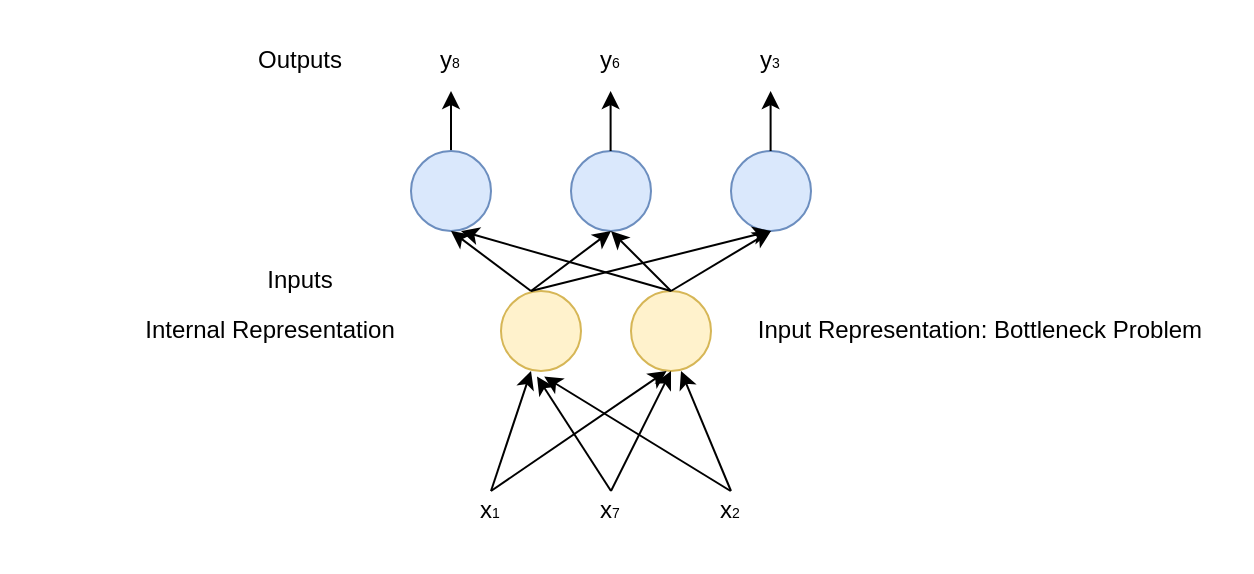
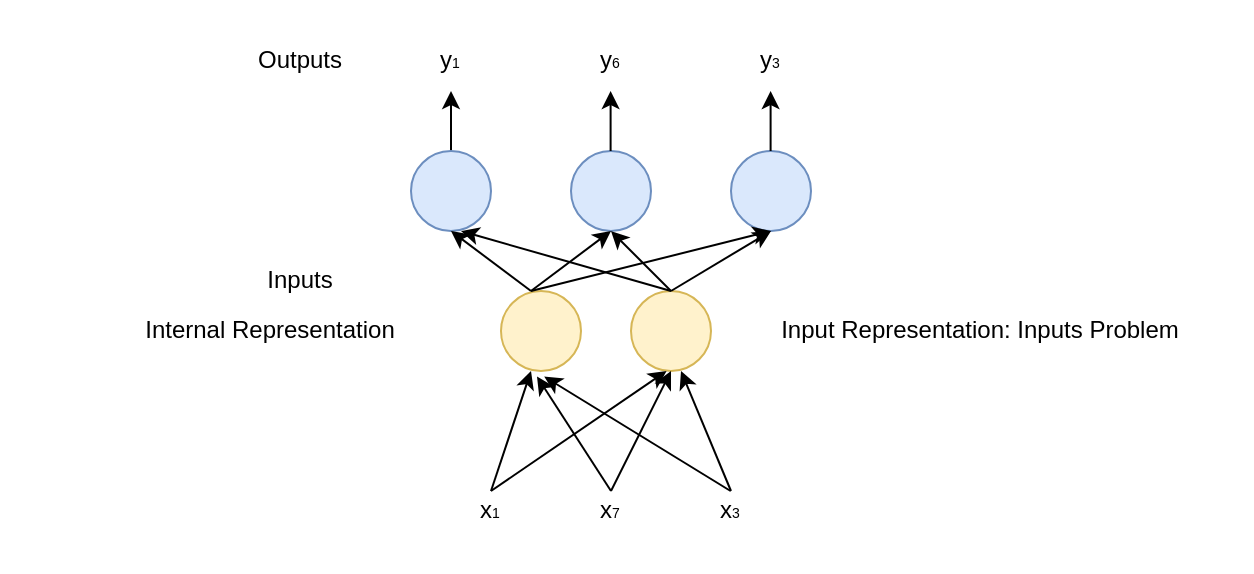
- <mxCell id="29" value="y&lt;font style=&quot;font-size: 7px&quot;&gt;8&lt;/font&gt;" style="text;html=1;strokeColor=none;fillColor=none;align=center;verticalAlign=middle;whiteSpace=wrap;rounded=0;" parent="1" vertex="1"><mxGeometry x="205" y="20" width="40" height="20" as="geometry" /></mxCell>
+ <mxCell id="29" value="y&lt;font style=&quot;font-size: 7px&quot;&gt;1&lt;/font&gt;" style="text;html=1;strokeColor=none;fillColor=none;align=center;verticalAlign=middle;whiteSpace=wrap;rounded=0;" parent="1" vertex="1"><mxGeometry x="205" y="20" width="40" height="20" as="geometry" /></mxCell>
- <mxCell id="26" value="Input Representation: Bottleneck Problem" style="text;html=1;strokeColor=none;fillColor=none;align=center;verticalAlign=middle;whiteSpace=wrap;rounded=0;" parent="1" vertex="1"><mxGeometry x="375" y="160" width="230" height="10" as="geometry" /></mxCell>
+ <mxCell id="26" value="Input Representation: Inputs Problem" style="text;html=1;strokeColor=none;fillColor=none;align=center;verticalAlign=middle;whiteSpace=wrap;rounded=0;" parent="1" vertex="1"><mxGeometry x="375" y="160" width="230" height="10" as="geometry" /></mxCell>
- <mxCell id="4" value="x&lt;font style=&quot;font-size: 7px&quot;&gt;2&lt;/font&gt;" style="text;html=1;strokeColor=none;fillColor=none;align=center;verticalAlign=middle;whiteSpace=wrap;rounded=0;" parent="1" vertex="1"><mxGeometry x="345" y="245" width="40" height="20" as="geometry" /></mxCell>
+ <mxCell id="4" value="x&lt;font style=&quot;font-size: 7px&quot;&gt;3&lt;/font&gt;" style="text;html=1;strokeColor=none;fillColor=none;align=center;verticalAlign=middle;whiteSpace=wrap;rounded=0;" parent="1" vertex="1"><mxGeometry x="345" y="245" width="40" height="20" as="geometry" /></mxCell>
